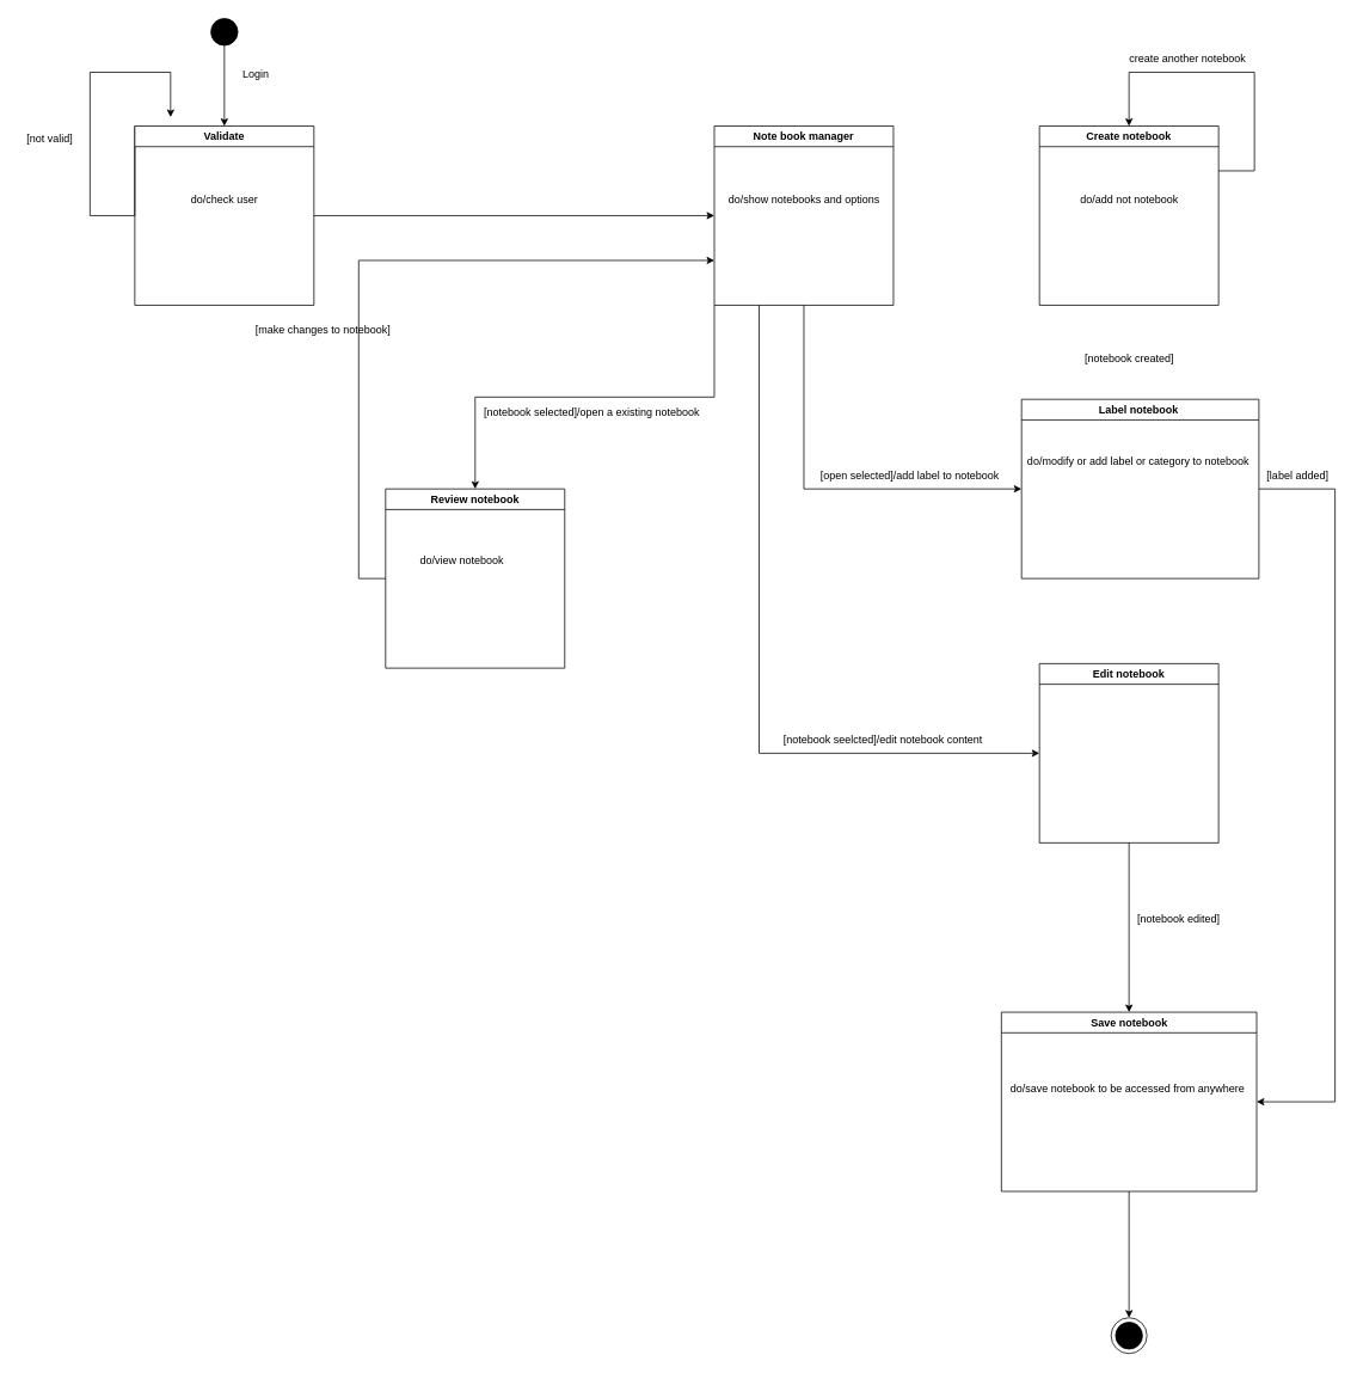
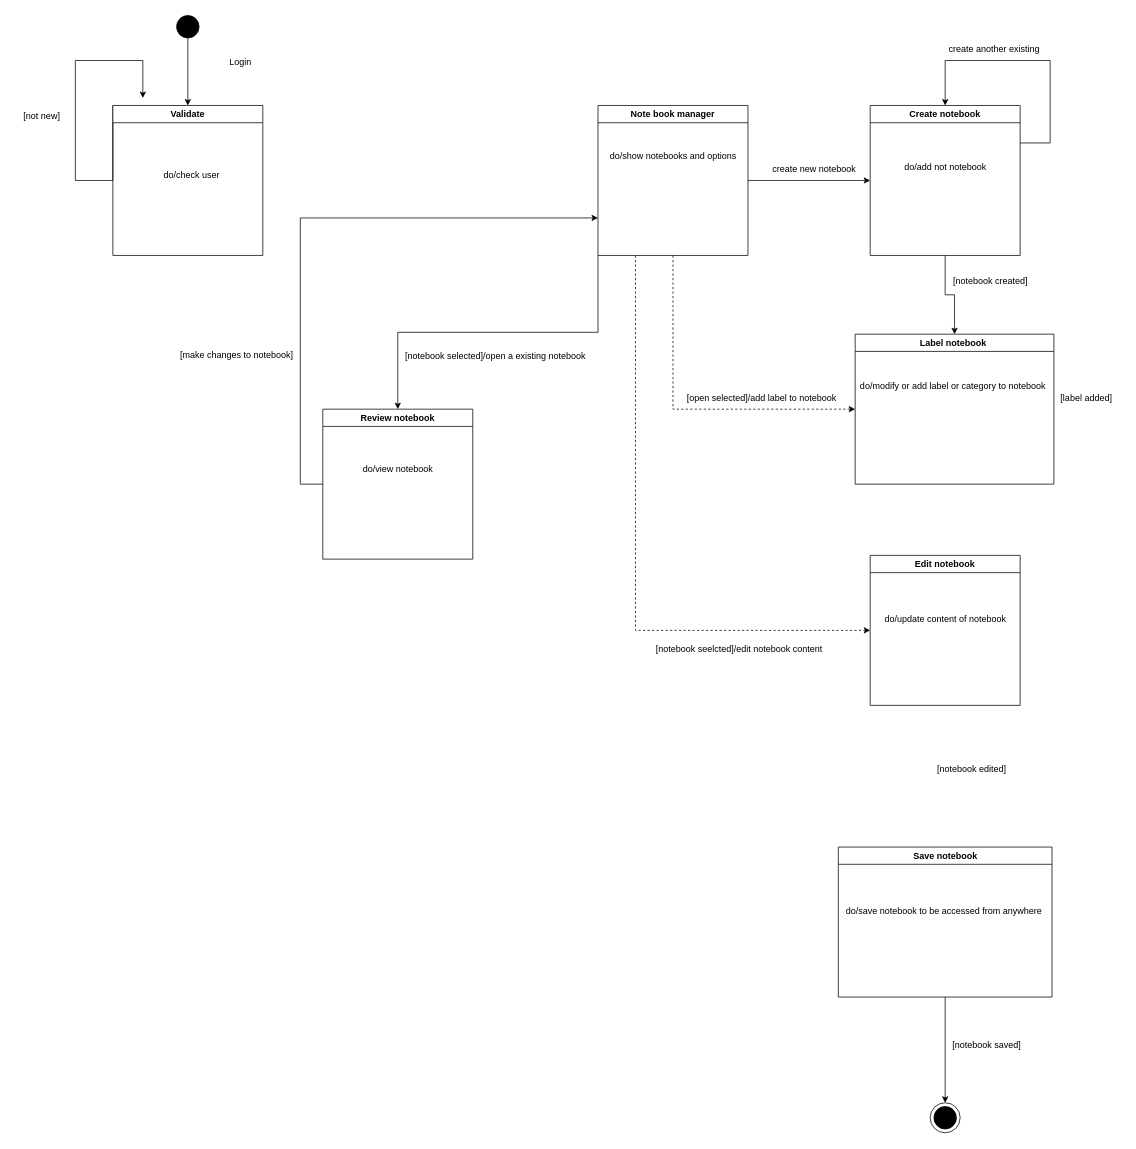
- <mxCell id="21" value="create another notebook" style="text;html=1;align=center;verticalAlign=middle;resizable=0;points=[];autosize=1;strokeColor=none;fillColor=none;" vertex="1" parent="1"><mxGeometry x="1250" y="50" width="150" height="30" as="geometry" /></mxCell>
+ <mxCell id="21" value="create another existing" style="text;html=1;align=center;verticalAlign=middle;resizable=0;points=[];autosize=1;strokeColor=none;fillColor=none;" vertex="1" parent="1"><mxGeometry x="1250" y="50" width="150" height="30" as="geometry" /></mxCell>
- <mxCell id="8" value="Login" style="text;html=1;align=center;verticalAlign=middle;resizable=0;points=[];autosize=1;strokeColor=none;fillColor=none;" vertex="1" parent="1"><mxGeometry x="260" y="68" width="50" height="30" as="geometry" /></mxCell>
+ <mxCell id="8" value="Login" style="text;html=1;align=center;verticalAlign=middle;resizable=0;points=[];autosize=1;strokeColor=none;fillColor=none;" vertex="1" parent="1"><mxGeometry x="295" y="68" width="50" height="30" as="geometry" /></mxCell>
- <mxCell id="9" value="[not valid]" style="text;html=1;align=center;verticalAlign=middle;resizable=0;points=[];autosize=1;strokeColor=none;fillColor=none;" vertex="1" parent="1"><mxGeometry x="20" y="140" width="70" height="30" as="geometry" /></mxCell>
+ <mxCell id="9" value="[not new]" style="text;html=1;align=center;verticalAlign=middle;resizable=0;points=[];autosize=1;strokeColor=none;fillColor=none;" vertex="1" parent="1"><mxGeometry x="20" y="140" width="70" height="30" as="geometry" /></mxCell>
- <mxCell id="7" value="do/check user" style="text;html=1;align=center;verticalAlign=middle;resizable=0;points=[];autosize=1;strokeColor=none;fillColor=none;" vertex="1" parent="6"><mxGeometry x="50" y="68" width="100" height="30" as="geometry" /></mxCell>
+ <mxCell id="7" value="do/check user" style="text;html=1;align=center;verticalAlign=middle;resizable=0;points=[];autosize=1;strokeColor=none;fillColor=none;" vertex="1" parent="6"><mxGeometry x="55" y="78" width="100" height="30" as="geometry" /></mxCell>
- <mxCell id="15" value="do/show notebooks and options" style="text;html=1;align=center;verticalAlign=middle;resizable=0;points=[];autosize=1;strokeColor=none;fillColor=none;" vertex="1" parent="14"><mxGeometry x="5" y="68" width="190" height="30" as="geometry" /></mxCell>
+ <mxCell id="15" value="do/show notebooks and options" style="text;html=1;align=center;verticalAlign=middle;resizable=0;points=[];autosize=1;strokeColor=none;fillColor=none;" vertex="1" parent="14"><mxGeometry x="5" y="53" width="190" height="30" as="geometry" /></mxCell>
+ <mxCell id="20" value="create new notebook" style="text;html=1;align=center;verticalAlign=middle;resizable=0;points=[];autosize=1;strokeColor=none;fillColor=none;" vertex="1" parent="1"><mxGeometry x="1020" y="210" width="130" height="30" as="geometry" /></mxCell>
- <mxCell id="5" style="edgeStyle=orthogonalEdgeStyle;rounded=0;orthogonalLoop=1;jettySize=auto;html=1;entryX=0;entryY=0.5;entryDx=0;entryDy=0;" edge="1" parent="1" source="6" target="14"><mxGeometry relative="1" as="geometry" /></mxCell>
+ <mxCell id="10" style="edgeStyle=orthogonalEdgeStyle;rounded=0;orthogonalLoop=1;jettySize=auto;html=1;entryX=0;entryY=0.5;entryDx=0;entryDy=0;" edge="1" parent="1" source="14" target="18"><mxGeometry relative="1" as="geometry" /></mxCell>
- <mxCell id="39" value="[make changes to notebook]" style="text;html=1;align=center;verticalAlign=middle;resizable=0;points=[];autosize=1;strokeColor=none;fillColor=none;" vertex="1" parent="1"><mxGeometry x="275" y="353" width="170" height="30" as="geometry" /></mxCell>
+ <mxCell id="39" value="[make changes to notebook]" style="text;html=1;align=center;verticalAlign=middle;resizable=0;points=[];autosize=1;strokeColor=none;fillColor=none;" vertex="1" parent="1"><mxGeometry x="230" y="458" width="170" height="30" as="geometry" /></mxCell>
- <mxCell id="25" value="[notebook created]" style="text;html=1;align=center;verticalAlign=middle;resizable=0;points=[];autosize=1;strokeColor=none;fillColor=none;" vertex="1" parent="1"><mxGeometry x="1200" y="385" width="120" height="30" as="geometry" /></mxCell>
+ <mxCell id="25" value="[notebook created]" style="text;html=1;align=center;verticalAlign=middle;resizable=0;points=[];autosize=1;strokeColor=none;fillColor=none;" vertex="1" parent="1"><mxGeometry x="1260" y="360" width="120" height="30" as="geometry" /></mxCell>
+ <mxCell id="17" style="edgeStyle=orthogonalEdgeStyle;rounded=0;orthogonalLoop=1;jettySize=auto;html=1;entryX=0.5;entryY=0;entryDx=0;entryDy=0;" edge="1" parent="1" source="18" target="23"><mxGeometry relative="1" as="geometry" /></mxCell>
- <mxCell id="38" value="[notebook selected]/open a existing notebook" style="text;html=1;align=center;verticalAlign=middle;resizable=0;points=[];autosize=1;strokeColor=none;fillColor=none;" vertex="1" parent="1"><mxGeometry x="530" y="445" width="260" height="30" as="geometry" /></mxCell>
+ <mxCell id="38" value="[notebook selected]/open a existing notebook" style="text;html=1;align=center;verticalAlign=middle;resizable=0;points=[];autosize=1;strokeColor=none;fillColor=none;" vertex="1" parent="1"><mxGeometry x="530" y="460" width="260" height="30" as="geometry" /></mxCell>
- <mxCell id="11" style="edgeStyle=orthogonalEdgeStyle;rounded=0;orthogonalLoop=1;jettySize=auto;html=1;entryX=0;entryY=0.5;entryDx=0;entryDy=0;" edge="1" parent="1" source="14" target="23"><mxGeometry relative="1" as="geometry"><Array as="points"><mxPoint x="897" y="545" /></Array></mxGeometry></mxCell>
+ <mxCell id="11" style="edgeStyle=orthogonalEdgeStyle;rounded=0;orthogonalLoop=1;jettySize=auto;html=1;entryX=0;entryY=0.5;entryDx=0;entryDy=0;dashed=1;" edge="1" parent="1" source="14" target="23"><mxGeometry relative="1" as="geometry"><Array as="points"><mxPoint x="897" y="545" /></Array></mxGeometry></mxCell>
- <mxCell id="37" value="do/view notebook" style="text;html=1;align=center;verticalAlign=middle;resizable=0;points=[];autosize=1;strokeColor=none;fillColor=none;" vertex="1" parent="36"><mxGeometry x="25" y="65" width="120" height="30" as="geometry" /></mxCell>
+ <mxCell id="37" value="do/view notebook" style="text;html=1;align=center;verticalAlign=middle;resizable=0;points=[];autosize=1;strokeColor=none;fillColor=none;" vertex="1" parent="36"><mxGeometry x="40" y="65" width="120" height="30" as="geometry" /></mxCell>
- <mxCell id="12" style="edgeStyle=orthogonalEdgeStyle;rounded=0;orthogonalLoop=1;jettySize=auto;html=1;exitX=0.25;exitY=1;exitDx=0;exitDy=0;entryX=0;entryY=0.5;entryDx=0;entryDy=0;" edge="1" parent="1" source="14" target="28"><mxGeometry relative="1" as="geometry" /></mxCell>
+ <mxCell id="12" style="edgeStyle=orthogonalEdgeStyle;rounded=0;orthogonalLoop=1;jettySize=auto;html=1;exitX=0.25;exitY=1;exitDx=0;exitDy=0;entryX=0;entryY=0.5;entryDx=0;entryDy=0;dashed=1;" edge="1" parent="1" source="14" target="28"><mxGeometry relative="1" as="geometry" /></mxCell>
- <mxCell id="30" value="[notebook seelcted]/edit notebook content" style="text;html=1;align=center;verticalAlign=middle;resizable=0;points=[];autosize=1;strokeColor=none;fillColor=none;" vertex="1" parent="1"><mxGeometry x="860" y="810" width="250" height="30" as="geometry" /></mxCell>
+ <mxCell id="30" value="[notebook seelcted]/edit notebook content" style="text;html=1;align=center;verticalAlign=middle;resizable=0;points=[];autosize=1;strokeColor=none;fillColor=none;" vertex="1" parent="1"><mxGeometry x="860" y="850" width="250" height="30" as="geometry" /></mxCell>
+ <mxCell id="29" value="do/update content of notebook" style="text;html=1;align=center;verticalAlign=middle;resizable=0;points=[];autosize=1;strokeColor=none;fillColor=none;" vertex="1" parent="28"><mxGeometry x="5" y="70" width="190" height="30" as="geometry" /></mxCell>
- <mxCell id="22" style="edgeStyle=orthogonalEdgeStyle;rounded=0;orthogonalLoop=1;jettySize=auto;html=1;entryX=1;entryY=0.5;entryDx=0;entryDy=0;" edge="1" parent="1" source="23" target="32"><mxGeometry relative="1" as="geometry"><Array as="points"><mxPoint x="1490" y="545" /><mxPoint x="1490" y="1229" /></Array></mxGeometry></mxCell>
- <mxCell id="27" style="edgeStyle=orthogonalEdgeStyle;rounded=0;orthogonalLoop=1;jettySize=auto;html=1;entryX=0.5;entryY=0;entryDx=0;entryDy=0;" edge="1" parent="1" source="28" target="32"><mxGeometry relative="1" as="geometry" /></mxCell>
- <mxCell id="43" value="[notebook edited]" style="text;html=1;align=center;verticalAlign=middle;resizable=0;points=[];autosize=1;strokeColor=none;fillColor=none;" vertex="1" parent="1"><mxGeometry x="1255" y="1010" width="120" height="30" as="geometry" /></mxCell>
+ <mxCell id="43" value="[notebook edited]" style="text;html=1;align=center;verticalAlign=middle;resizable=0;points=[];autosize=1;strokeColor=none;fillColor=none;" vertex="1" parent="1"><mxGeometry x="1235" y="1010" width="120" height="30" as="geometry" /></mxCell>
+ <mxCell id="42" value="[notebook saved]" style="text;html=1;align=center;verticalAlign=middle;resizable=0;points=[];autosize=1;strokeColor=none;fillColor=none;" vertex="1" parent="1"><mxGeometry x="1260" y="1378" width="110" height="30" as="geometry" /></mxCell>
